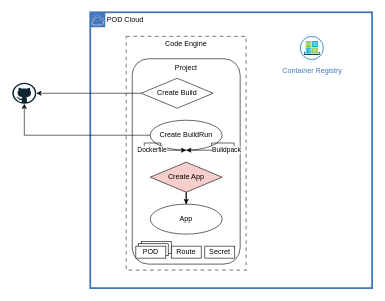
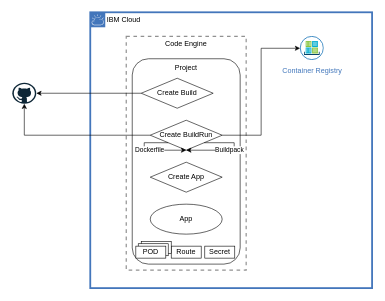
- <mxCell id="2" value="POD Cloud" style="shape=mxgraph.ibm.box;prType=cloud;fontStyle=0;verticalAlign=top;align=left;spacingLeft=32;spacingTop=4;fillColor=none;rounded=0;whiteSpace=wrap;html=1;strokeColor=#4376BB;strokeWidth=3;dashed=0;container=1;spacing=-4;collapsible=0;expand=0;recursiveResize=0;" parent="1" vertex="1"><mxGeometry x="150" y="20" width="470" height="460" as="geometry" /></mxCell>
+ <mxCell id="2" value="IBM Cloud" style="shape=mxgraph.ibm.box;prType=cloud;fontStyle=0;verticalAlign=top;align=left;spacingLeft=32;spacingTop=4;fillColor=none;rounded=0;whiteSpace=wrap;html=1;strokeColor=#4376BB;strokeWidth=3;dashed=0;container=1;spacing=-4;collapsible=0;expand=0;recursiveResize=0;" parent="1" vertex="1"><mxGeometry x="150" y="20" width="470" height="460" as="geometry" /></mxCell>
+ <mxCell id="13" style="edgeStyle=orthogonalEdgeStyle;rounded=0;orthogonalLoop=1;jettySize=auto;html=1;entryX=0;entryY=0.5;entryDx=0;entryDy=0;" parent="2" source="5" target="12" edge="1"><mxGeometry relative="1" as="geometry" /></mxCell>
- <mxCell id="5" value="Create BuildRun" style="ellipse;whiteSpace=wrap;html=1;verticalAlign=middle;" parent="3" vertex="1"><mxGeometry x="40" y="140" width="120" height="50" as="geometry" /></mxCell>
+ <mxCell id="5" value="Create BuildRun" style="rhombus;whiteSpace=wrap;html=1;verticalAlign=middle;" parent="3" vertex="1"><mxGeometry x="40" y="140" width="120" height="50" as="geometry" /></mxCell>
- <mxCell id="7" value="Create App" style="rhombus;whiteSpace=wrap;html=1;verticalAlign=middle;fillColor=#f8cecc;" parent="3" vertex="1"><mxGeometry x="40" y="210" width="120" height="50" as="geometry" /></mxCell>
+ <mxCell id="7" value="Create App" style="rhombus;whiteSpace=wrap;html=1;verticalAlign=middle;" parent="3" vertex="1"><mxGeometry x="40" y="210" width="120" height="50" as="geometry" /></mxCell>
- <mxCell id="6" style="edgeStyle=orthogonalEdgeStyle;rounded=0;orthogonalLoop=1;jettySize=auto;html=1;" parent="3" source="7" target="8" edge="1"><mxGeometry relative="1" as="geometry" /></mxCell>
